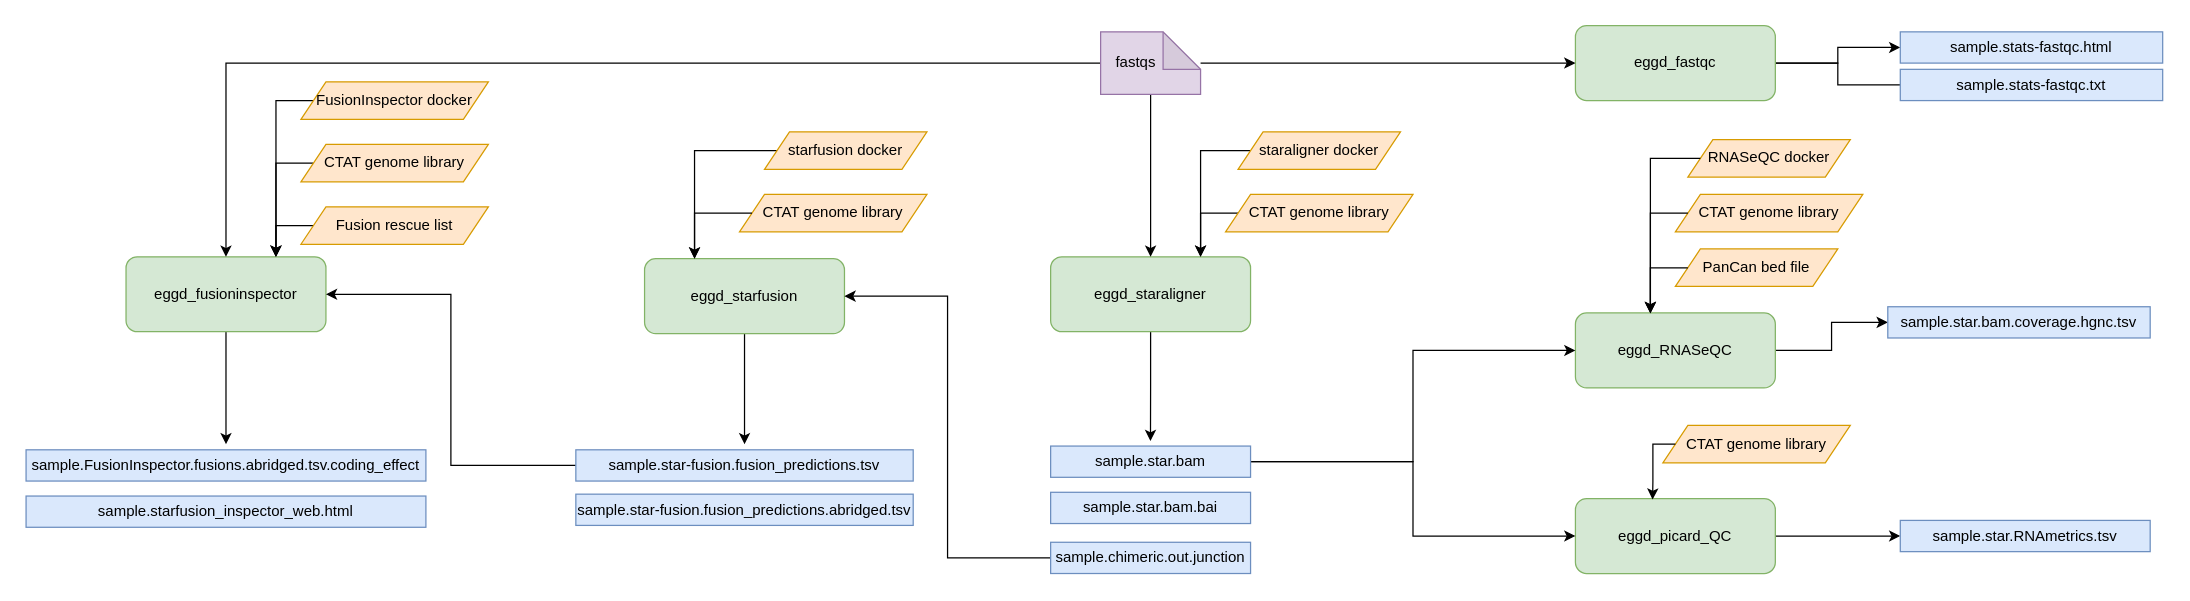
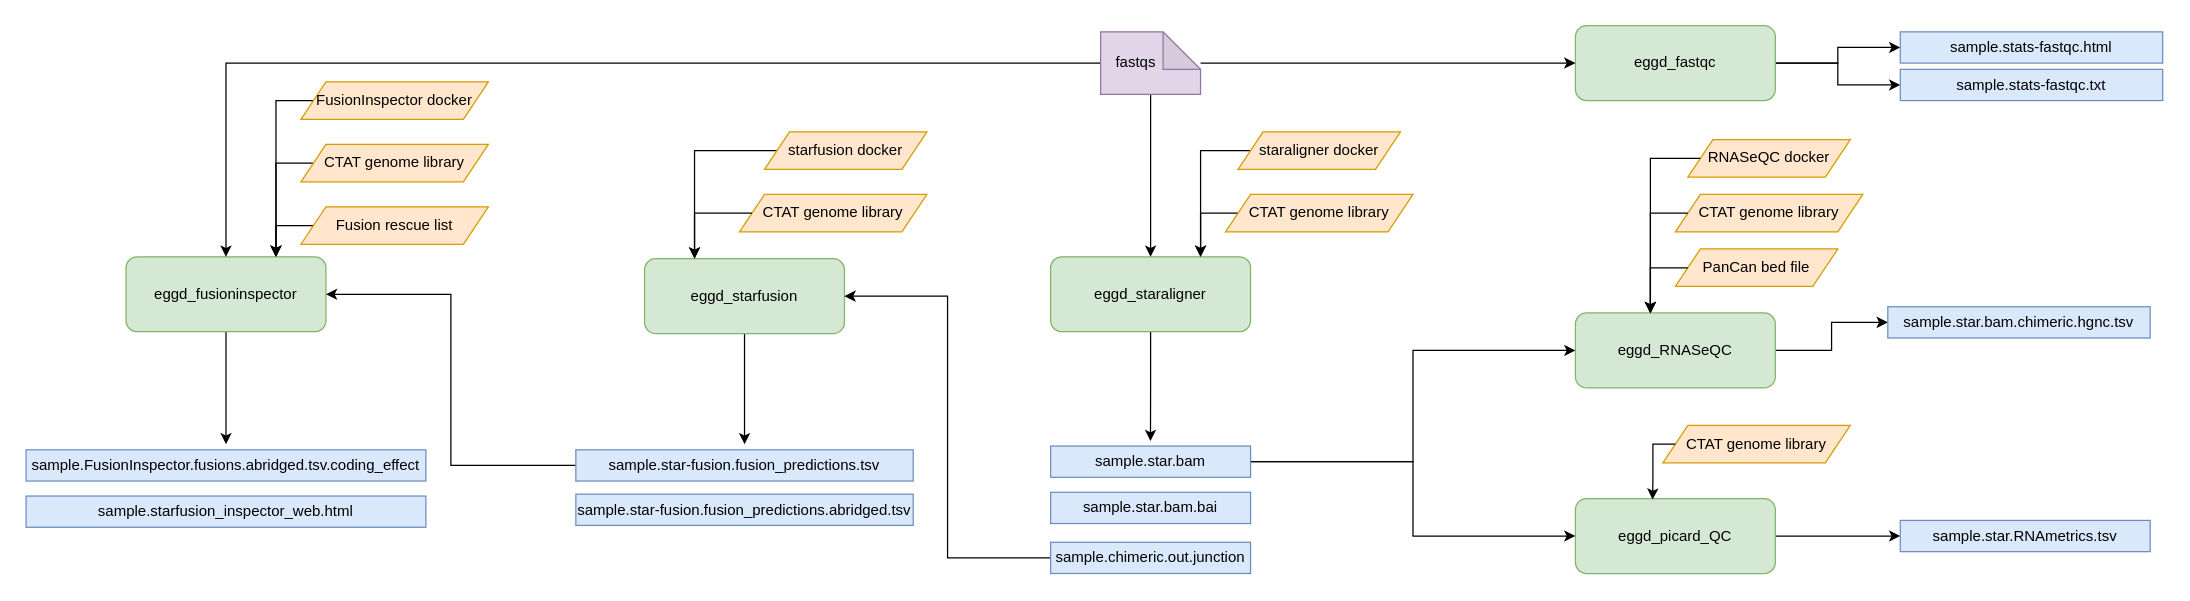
- <mxCell id="13" style="edgeStyle=orthogonalEdgeStyle;rounded=0;orthogonalLoop=1;jettySize=auto;html=1;entryX=0;entryY=0.5;entryDx=0;entryDy=0;endArrow=none;" edge="1" parent="1" source="14" target="33"><mxGeometry relative="1" as="geometry" /></mxCell>
+ <mxCell id="13" style="edgeStyle=orthogonalEdgeStyle;rounded=0;orthogonalLoop=1;jettySize=auto;html=1;entryX=0;entryY=0.5;entryDx=0;entryDy=0;" edge="1" parent="1" source="14" target="33"><mxGeometry relative="1" as="geometry" /></mxCell>
- <mxCell id="30" value="sample.star.bam.coverage.hgnc.tsv" style="rounded=0;whiteSpace=wrap;html=1;fillColor=#dae8fc;strokeColor=#6c8ebf;" vertex="1" parent="1"><mxGeometry x="1510" y="245" width="210" height="25" as="geometry" /></mxCell>
+ <mxCell id="30" value="sample.star.bam.chimeric.hgnc.tsv" style="rounded=0;whiteSpace=wrap;html=1;fillColor=#dae8fc;strokeColor=#6c8ebf;" vertex="1" parent="1"><mxGeometry x="1510" y="245" width="210" height="25" as="geometry" /></mxCell>
